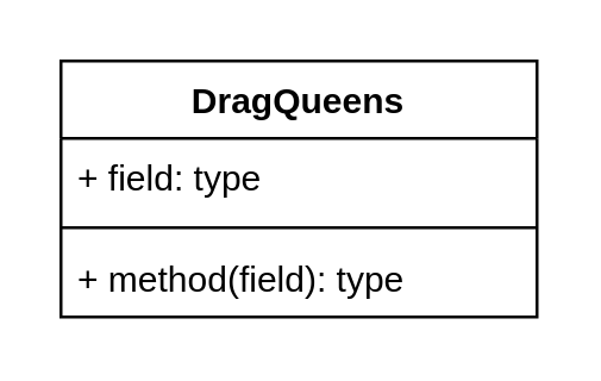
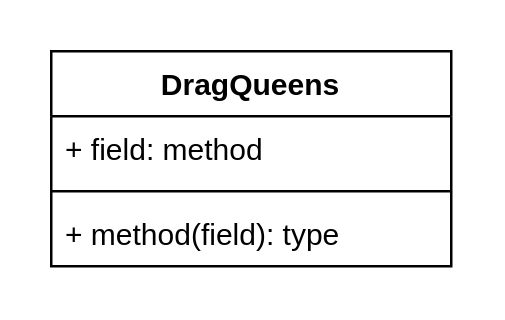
- <mxCell id="3" value="+ field: type" style="text;strokeColor=none;fillColor=none;align=left;verticalAlign=top;spacingLeft=4;spacingRight=4;overflow=hidden;rotatable=0;points=[[0,0.5],[1,0.5]];portConstraint=eastwest;" vertex="1" parent="2"><mxGeometry y="26" width="160" height="26" as="geometry" /></mxCell>
+ <mxCell id="3" value="+ field: method" style="text;strokeColor=none;fillColor=none;align=left;verticalAlign=top;spacingLeft=4;spacingRight=4;overflow=hidden;rotatable=0;points=[[0,0.5],[1,0.5]];portConstraint=eastwest;" vertex="1" parent="2"><mxGeometry y="26" width="160" height="26" as="geometry" /></mxCell>
